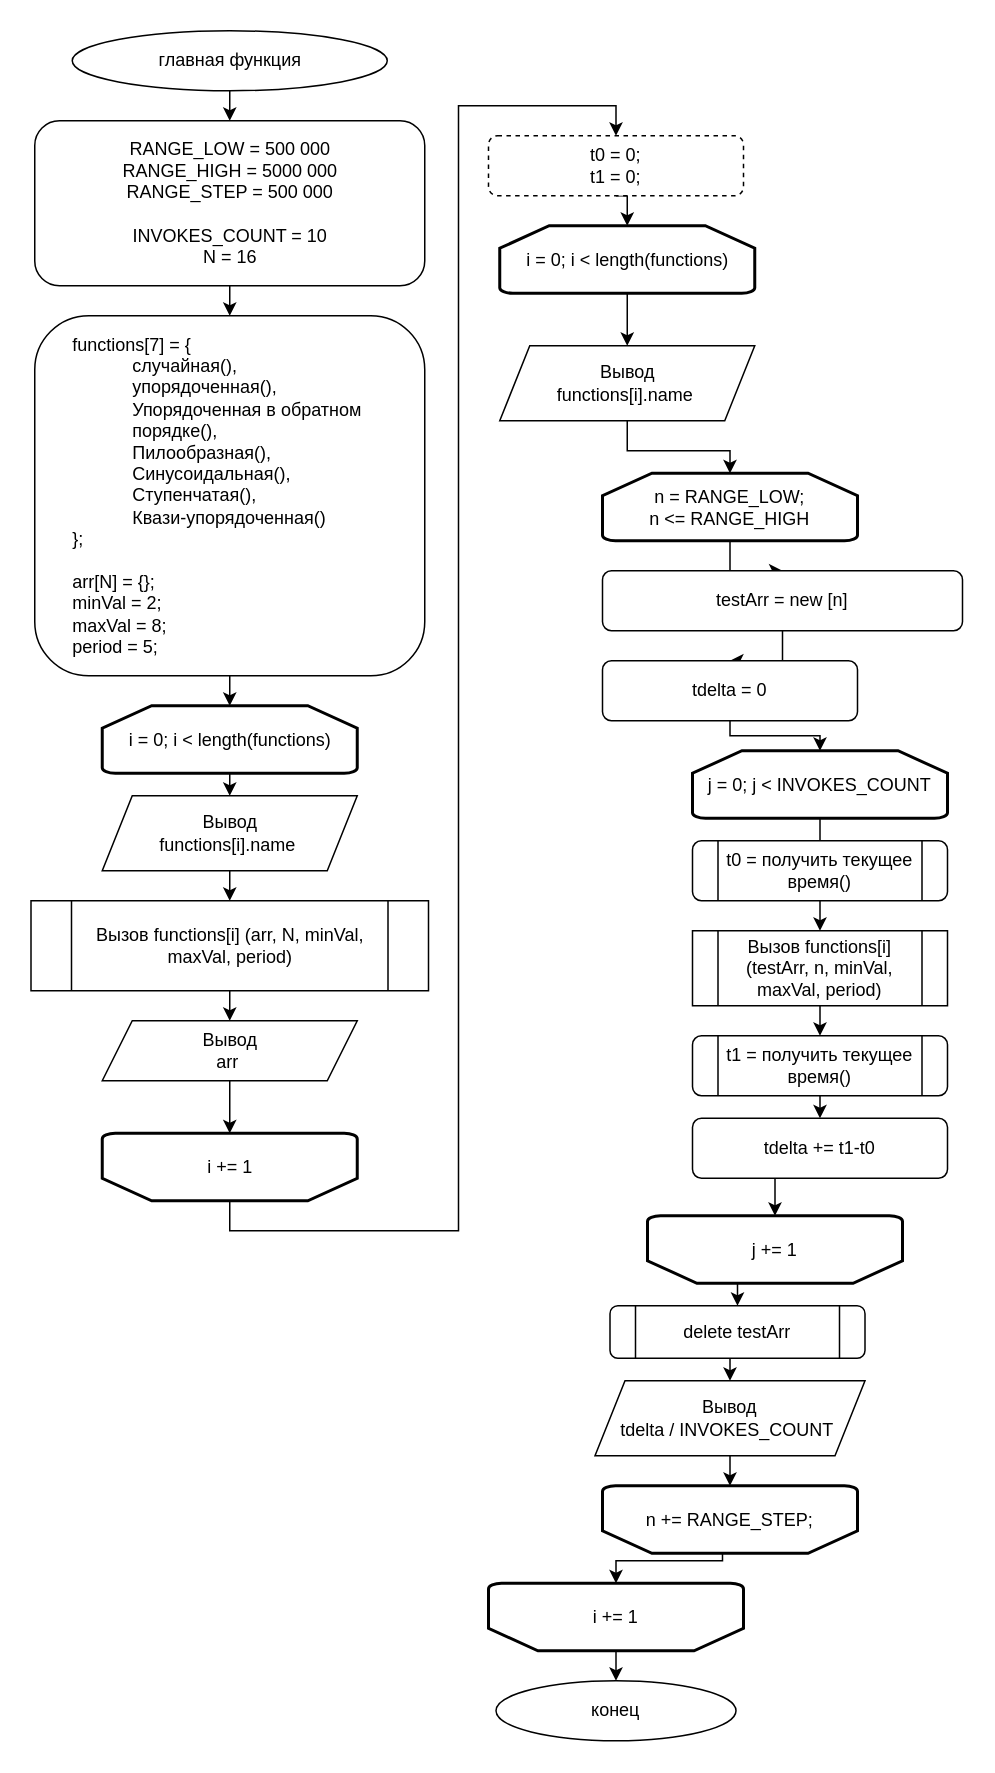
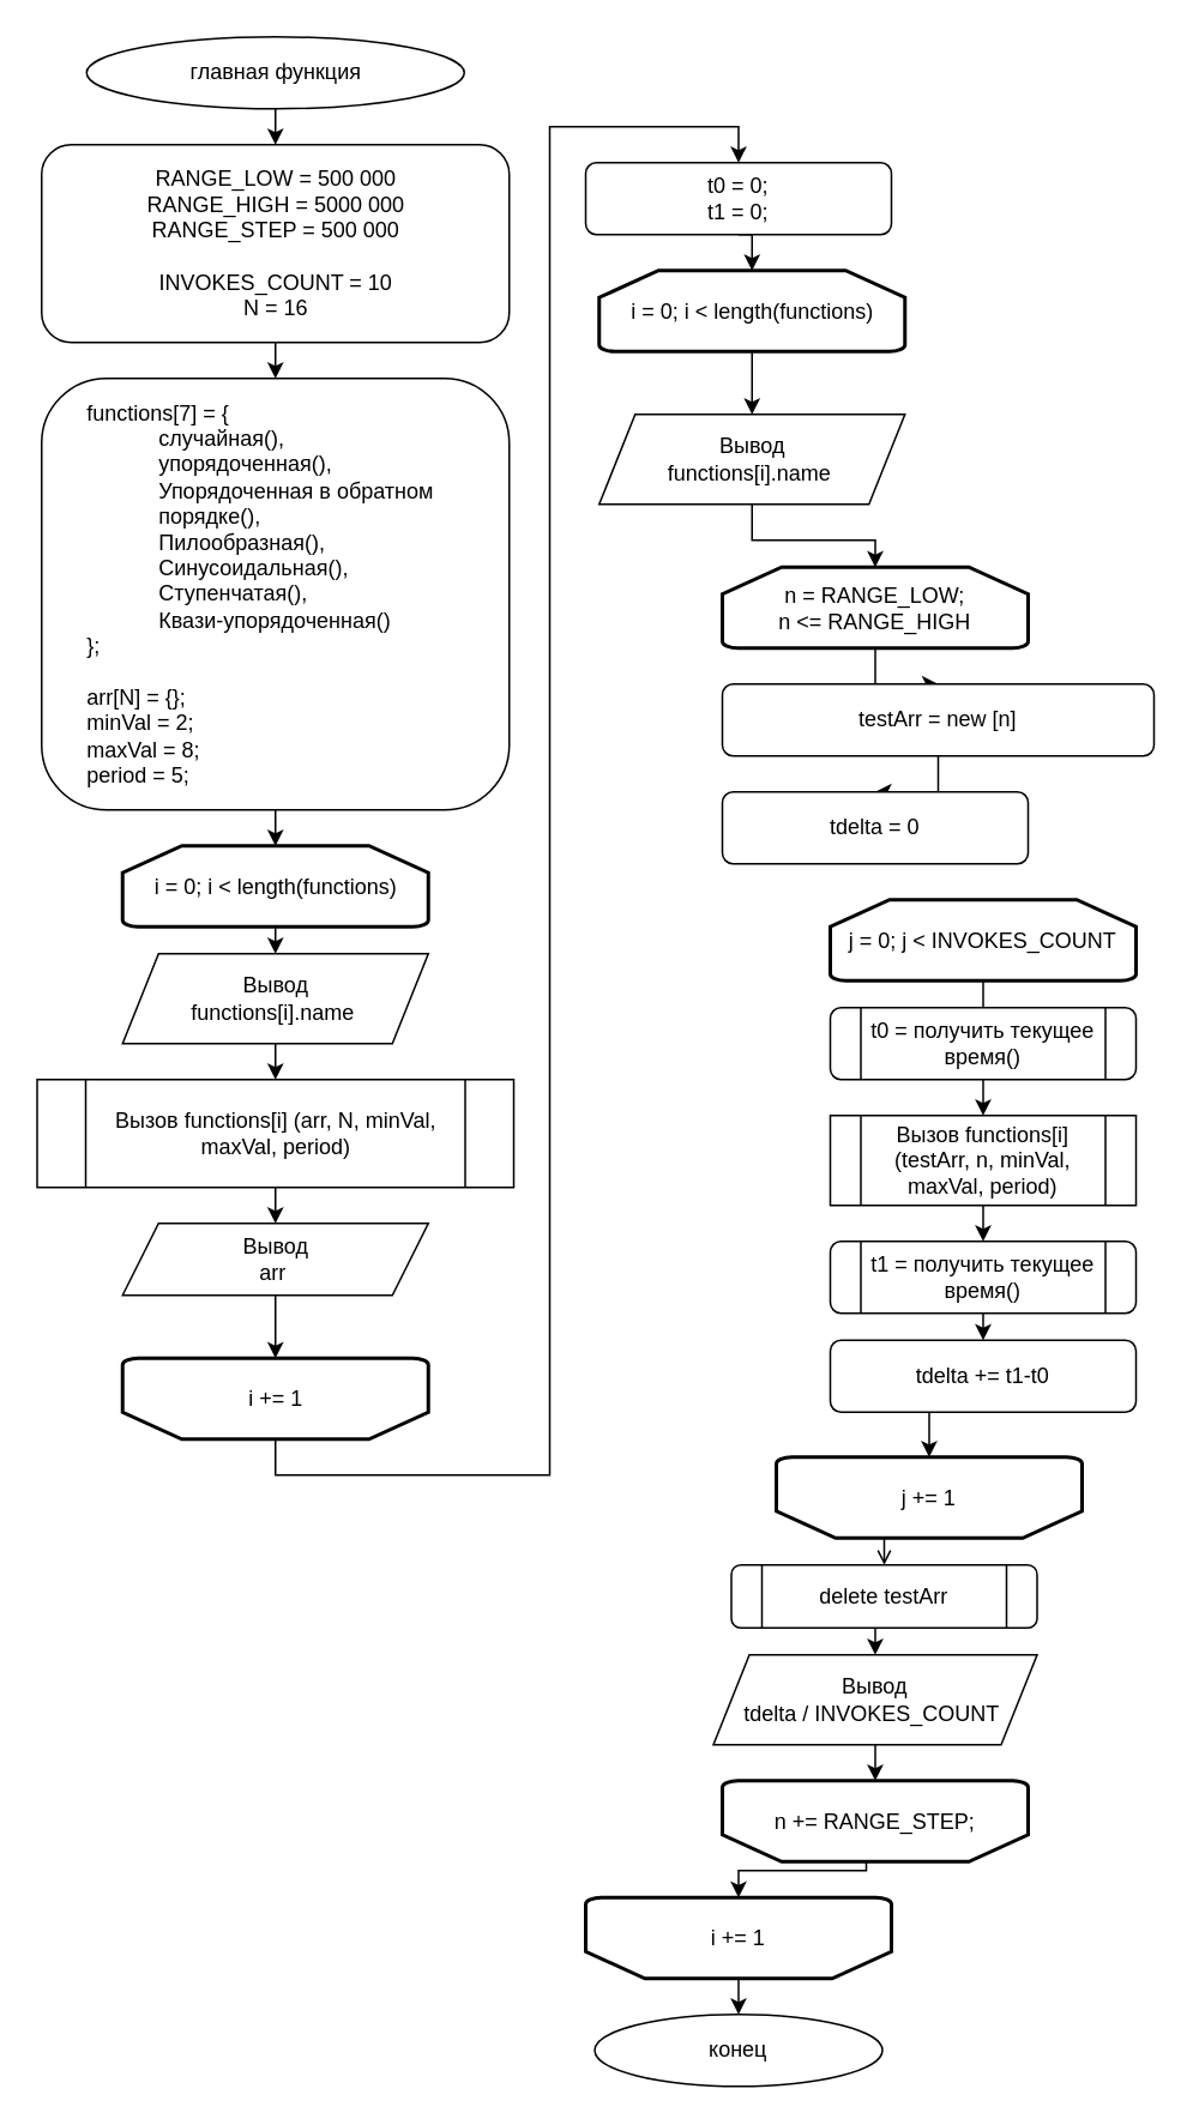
- <mxCell id="13" value="t0 = 0;&lt;br&gt;t1 = 0;" style="rounded=1;whiteSpace=wrap;html=1;dashed=1;" vertex="1" parent="1"><mxGeometry x="325" y="90" width="170" height="40" as="geometry" /></mxCell>
+ <mxCell id="13" value="t0 = 0;&lt;br&gt;t1 = 0;" style="rounded=1;whiteSpace=wrap;html=1;" vertex="1" parent="1"><mxGeometry x="325" y="90" width="170" height="40" as="geometry" /></mxCell>
- <mxCell id="38" style="edgeStyle=orthogonalEdgeStyle;rounded=0;orthogonalLoop=1;jettySize=auto;html=1;exitX=0.5;exitY=1;exitDx=0;exitDy=0;entryX=0.5;entryY=0;entryDx=0;entryDy=0;entryPerimeter=0;" edge="1" parent="1" source="39" target="35"><mxGeometry relative="1" as="geometry"><Array as="points"><mxPoint x="486" y="490" /><mxPoint x="546" y="490" /></Array></mxGeometry></mxCell>
- <mxCell id="36" style="edgeStyle=orthogonalEdgeStyle;rounded=0;orthogonalLoop=1;jettySize=auto;html=1;exitX=0.5;exitY=0;exitDx=0;exitDy=0;exitPerimeter=0;entryX=0.5;entryY=0;entryDx=0;entryDy=0;" edge="1" parent="1" source="37" target="33"><mxGeometry relative="1" as="geometry" /></mxCell>
+ <mxCell id="36" style="edgeStyle=orthogonalEdgeStyle;rounded=0;orthogonalLoop=1;jettySize=auto;html=1;exitX=0.5;exitY=0;exitDx=0;exitDy=0;exitPerimeter=0;entryX=0.5;entryY=0;entryDx=0;entryDy=0;endArrow=open;" edge="1" parent="1" source="37" target="33"><mxGeometry relative="1" as="geometry" /></mxCell>
